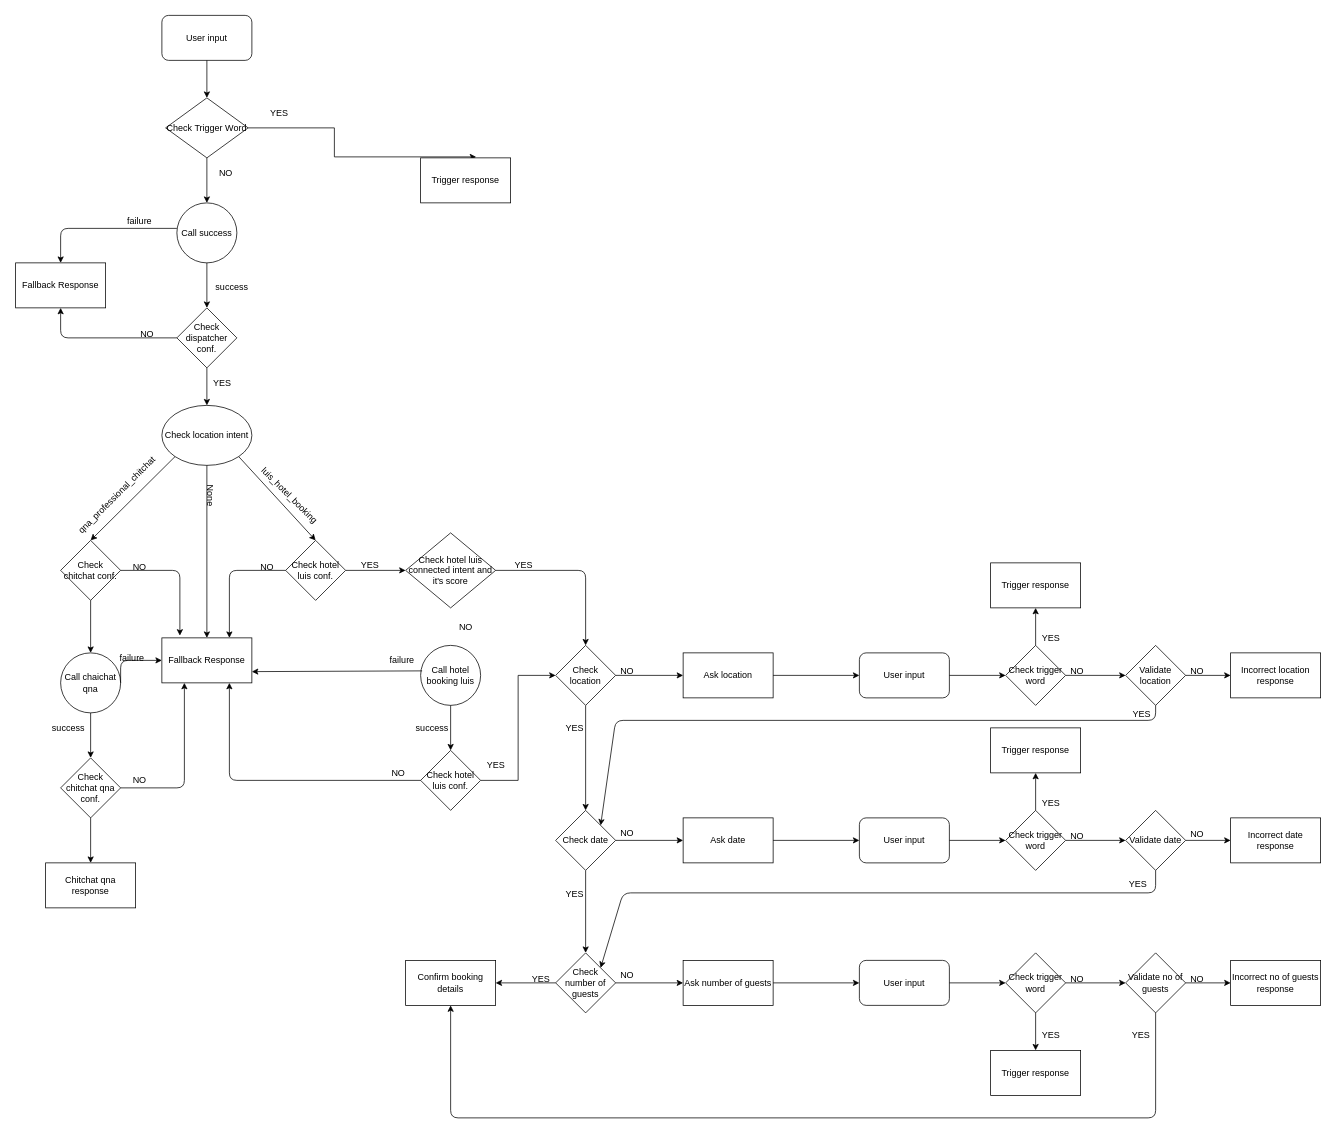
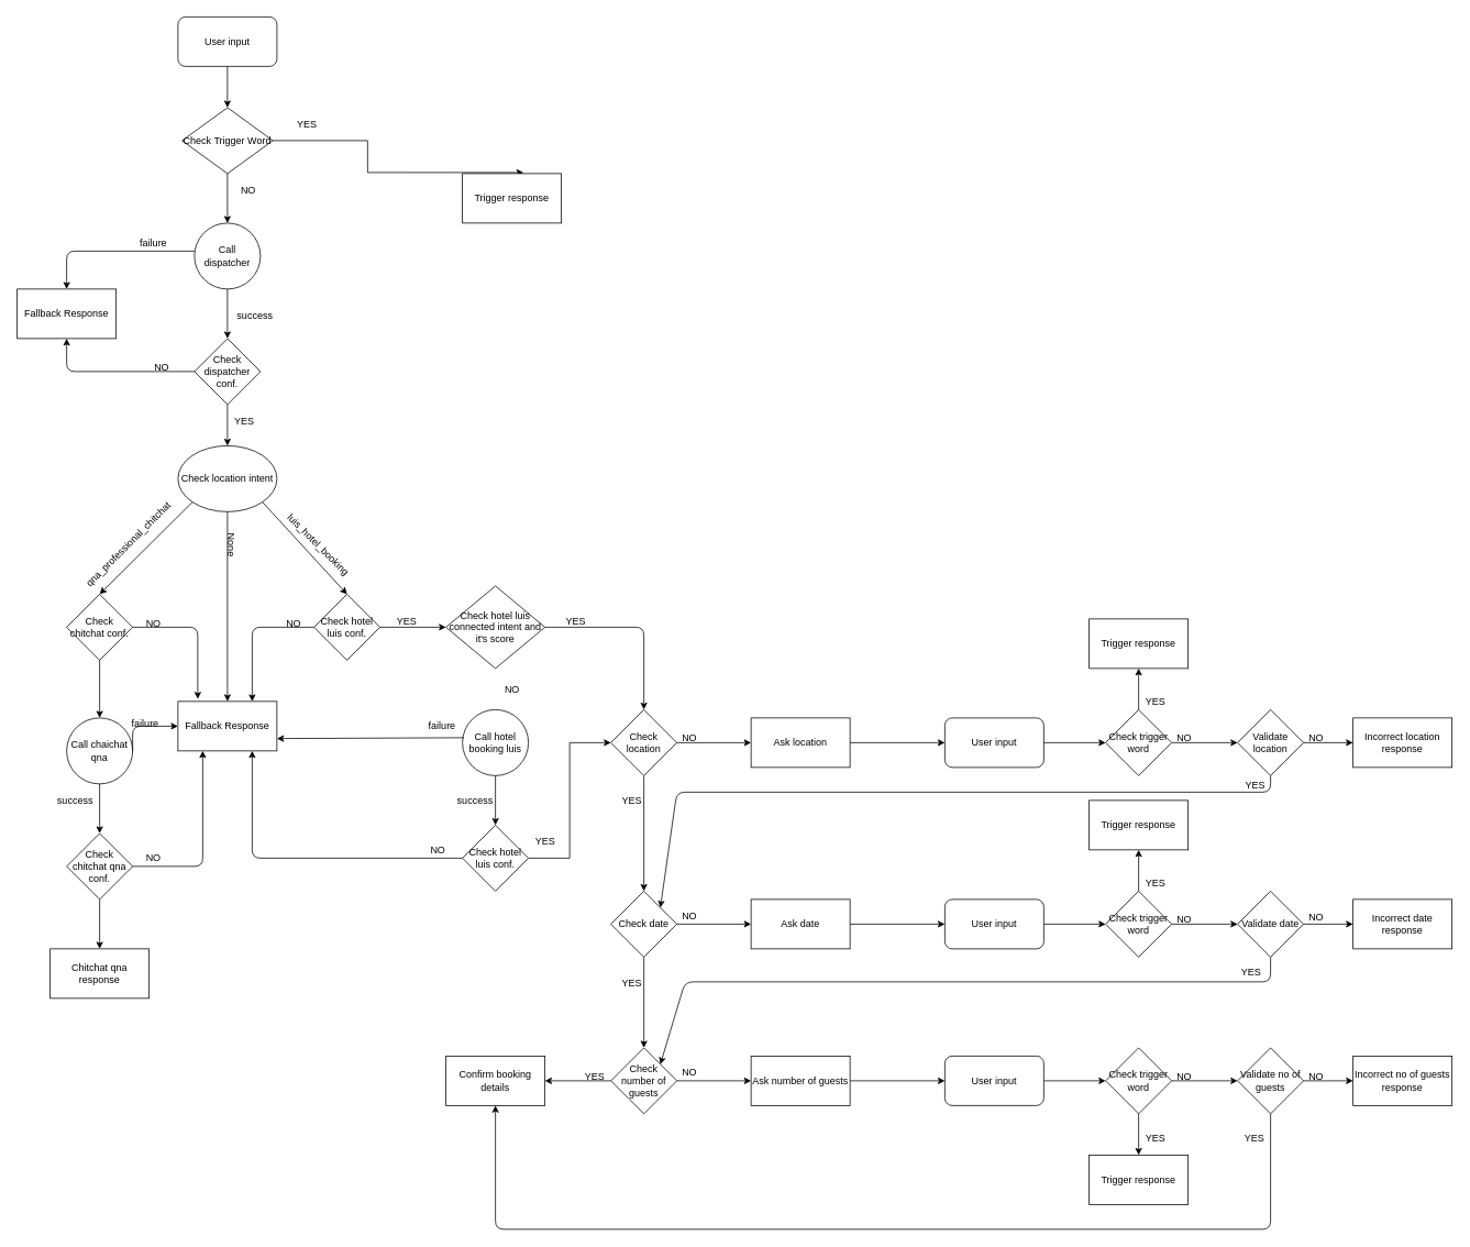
- <mxCell id="30" value="Call success " style="ellipse;whiteSpace=wrap;html=1;aspect=fixed;" parent="1" vertex="1"><mxGeometry x="235" y="270" width="80" height="80" as="geometry" /></mxCell>
+ <mxCell id="30" value="Call dispatcher " style="ellipse;whiteSpace=wrap;html=1;aspect=fixed;" parent="1" vertex="1"><mxGeometry x="235" y="270" width="80" height="80" as="geometry" /></mxCell>
